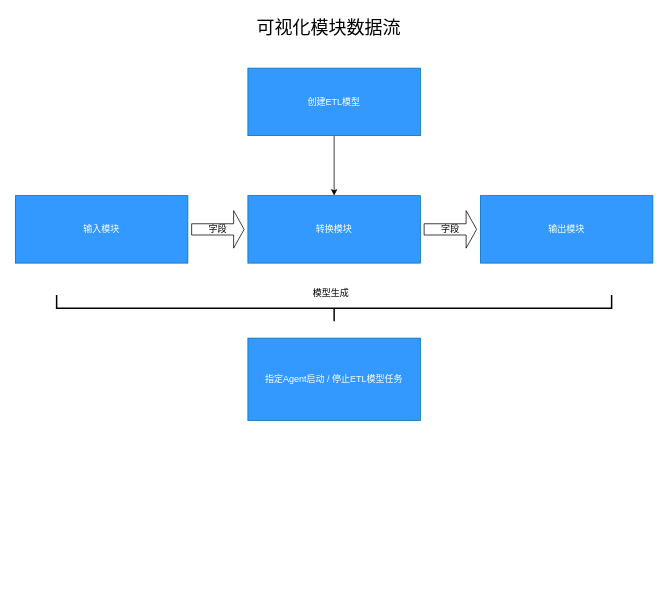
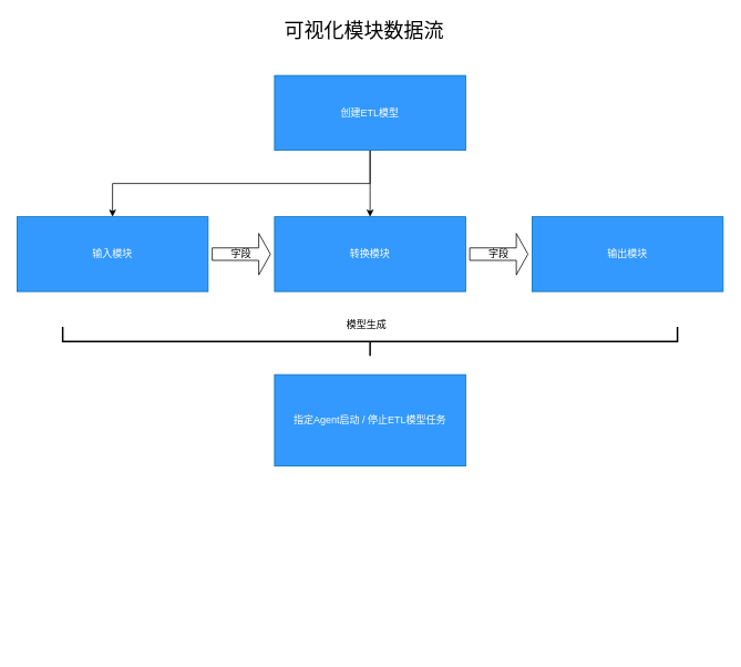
+ <mxCell id="3" style="edgeStyle=orthogonalEdgeStyle;rounded=0;orthogonalLoop=1;jettySize=auto;html=1;entryX=0.5;entryY=0;entryDx=0;entryDy=0;exitX=0.5;exitY=1;exitDx=0;exitDy=0;" parent="1" source="4" target="7" edge="1"><mxGeometry relative="1" as="geometry" /></mxCell>
